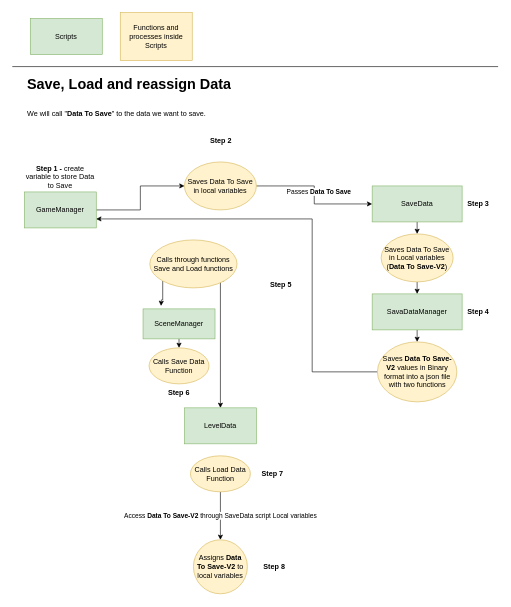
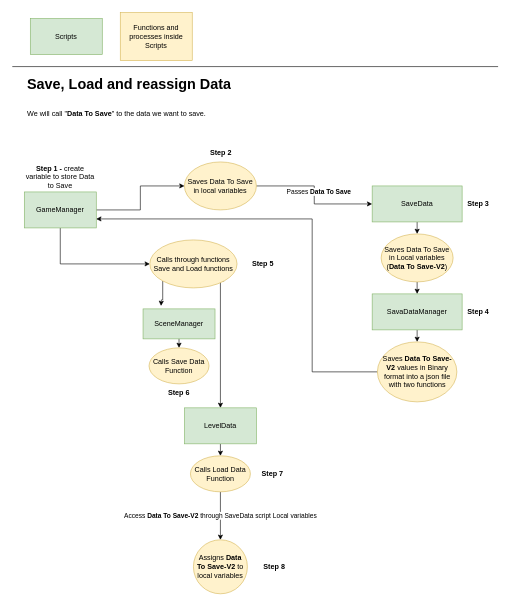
- <mxCell id="36" value="&lt;b&gt;Step 2&lt;/b&gt;" style="text;html=1;strokeColor=none;fillColor=none;align=center;verticalAlign=middle;whiteSpace=wrap;rounded=0;" vertex="1" parent="1"><mxGeometry x="338" y="219" width="60" height="30" as="geometry" /></mxCell>
+ <mxCell id="36" value="&lt;b&gt;Step 2&lt;/b&gt;" style="text;html=1;strokeColor=none;fillColor=none;align=center;verticalAlign=middle;whiteSpace=wrap;rounded=0;" vertex="1" parent="1"><mxGeometry x="338" y="239" width="60" height="30" as="geometry" /></mxCell>
+ <mxCell id="3" style="edgeStyle=orthogonalEdgeStyle;rounded=0;orthogonalLoop=1;jettySize=auto;html=1;exitX=0.5;exitY=1;exitDx=0;exitDy=0;entryX=0;entryY=0.5;entryDx=0;entryDy=0;" edge="1" parent="1" source="5" target="17"><mxGeometry relative="1" as="geometry" /></mxCell>
- <mxCell id="28" value="&lt;b&gt;Step 5&lt;/b&gt;" style="text;html=1;strokeColor=none;fillColor=none;align=center;verticalAlign=middle;whiteSpace=wrap;rounded=0;" vertex="1" parent="1"><mxGeometry x="438" y="459" width="60" height="30" as="geometry" /></mxCell>
+ <mxCell id="28" value="&lt;b&gt;Step 5&lt;/b&gt;" style="text;html=1;strokeColor=none;fillColor=none;align=center;verticalAlign=middle;whiteSpace=wrap;rounded=0;" vertex="1" parent="1"><mxGeometry x="408" y="424" width="60" height="30" as="geometry" /></mxCell>
+ <mxCell id="20" style="edgeStyle=orthogonalEdgeStyle;rounded=0;orthogonalLoop=1;jettySize=auto;html=1;exitX=0.5;exitY=1;exitDx=0;exitDy=0;entryX=0.5;entryY=0;entryDx=0;entryDy=0;" edge="1" parent="1" source="21" target="24"><mxGeometry relative="1" as="geometry" /></mxCell>
